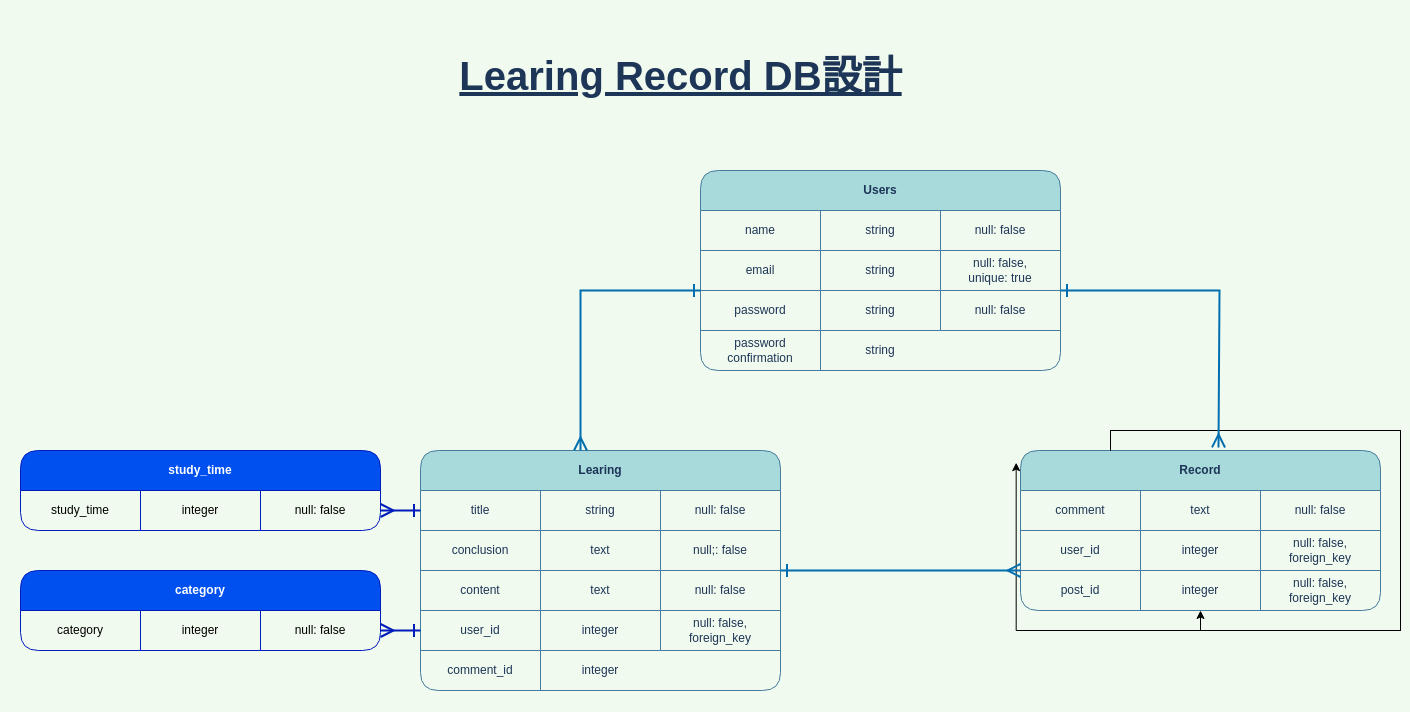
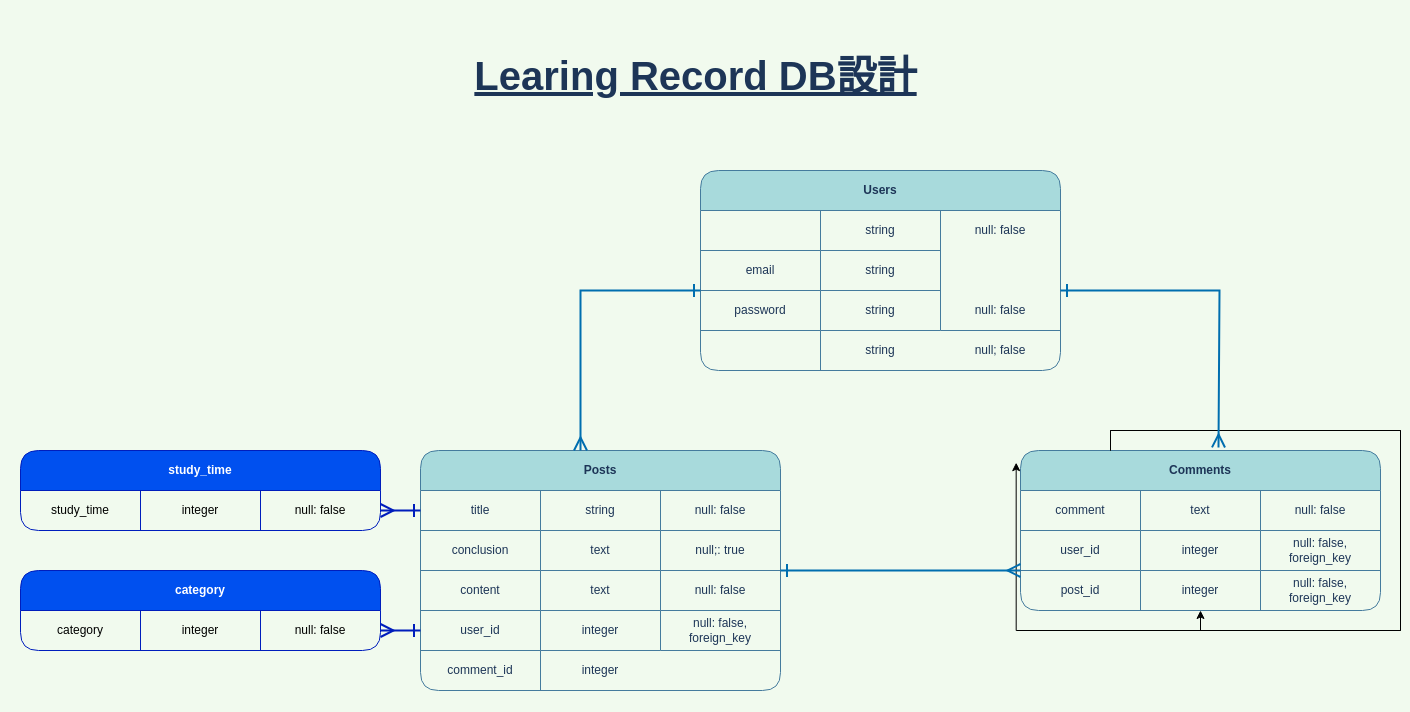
- <mxCell id="52" value="&lt;h1 style=&quot;font-size: 40px;&quot;&gt;&lt;b style=&quot;font-size: 40px;&quot;&gt;Learing Record DB設計&lt;/b&gt;&lt;/h1&gt;" style="text;html=1;align=center;verticalAlign=middle;resizable=0;points=[];autosize=1;fontColor=#1D3557;fontStyle=4;rounded=1;fontSize=40;" parent="1" vertex="1"><mxGeometry x="450" y="20" width="460" height="110" as="geometry" /></mxCell>
+ <mxCell id="52" value="&lt;h1 style=&quot;font-size: 40px;&quot;&gt;&lt;b style=&quot;font-size: 40px;&quot;&gt;Learing Record DB設計&lt;/b&gt;&lt;/h1&gt;" style="text;html=1;align=center;verticalAlign=middle;resizable=0;points=[];autosize=1;fontColor=#1D3557;fontStyle=4;rounded=1;fontSize=40;" parent="1" vertex="1"><mxGeometry x="465" y="20" width="460" height="110" as="geometry" /></mxCell>
- <mxCell id="4" value="name" style="shape=partialRectangle;html=1;whiteSpace=wrap;connectable=0;fillColor=none;top=0;left=0;bottom=0;right=0;overflow=hidden;strokeColor=#457B9D;fontColor=#1D3557;rounded=1;" parent="3" vertex="1"><mxGeometry width="120" height="40" as="geometry" /></mxCell>
- <mxCell id="10" value="null: false,&lt;br&gt;unique: true" style="shape=partialRectangle;html=1;whiteSpace=wrap;connectable=0;fillColor=none;top=0;left=0;bottom=0;right=0;overflow=hidden;strokeColor=#457B9D;fontColor=#1D3557;rounded=1;" parent="7" vertex="1"><mxGeometry x="240" width="120" height="40" as="geometry" /></mxCell>
- <mxCell id="16" value="password&lt;br&gt;confirmation" style="shape=partialRectangle;html=1;whiteSpace=wrap;connectable=0;fillColor=none;top=0;left=0;bottom=0;right=0;overflow=hidden;strokeColor=#457B9D;fontColor=#1D3557;rounded=1;" parent="15" vertex="1"><mxGeometry width="120" height="40" as="geometry" /></mxCell>
+ <mxCell id="18" value="null; false" style="shape=partialRectangle;html=1;whiteSpace=wrap;connectable=0;fillColor=none;top=0;left=0;bottom=0;right=0;overflow=hidden;strokeColor=#457B9D;fontColor=#1D3557;rounded=1;" parent="15" vertex="1"><mxGeometry x="240" width="120" height="40" as="geometry" /></mxCell>
- <mxCell id="19" value="Learing" style="shape=table;html=1;whiteSpace=wrap;startSize=40;container=1;collapsible=0;childLayout=tableLayout;fontStyle=1;align=center;fillColor=#A8DADC;strokeColor=#457B9D;fontColor=#1D3557;rounded=1;" parent="1" vertex="1"><mxGeometry x="420" y="450" width="360" height="240" as="geometry" /></mxCell>
+ <mxCell id="19" value="Posts" style="shape=table;html=1;whiteSpace=wrap;startSize=40;container=1;collapsible=0;childLayout=tableLayout;fontStyle=1;align=center;fillColor=#A8DADC;strokeColor=#457B9D;fontColor=#1D3557;rounded=1;" parent="1" vertex="1"><mxGeometry x="420" y="450" width="360" height="240" as="geometry" /></mxCell>
- <mxCell id="39" value="Record" style="shape=table;html=1;whiteSpace=wrap;startSize=40;container=1;collapsible=0;childLayout=tableLayout;fontStyle=1;align=center;fillColor=#A8DADC;strokeColor=#457B9D;fontColor=#1D3557;rounded=1;" parent="1" vertex="1"><mxGeometry x="1020" y="450" width="360" height="160" as="geometry" /></mxCell>
+ <mxCell id="39" value="Comments" style="shape=table;html=1;whiteSpace=wrap;startSize=40;container=1;collapsible=0;childLayout=tableLayout;fontStyle=1;align=center;fillColor=#A8DADC;strokeColor=#457B9D;fontColor=#1D3557;rounded=1;" parent="1" vertex="1"><mxGeometry x="1020" y="450" width="360" height="160" as="geometry" /></mxCell>
- <mxCell id="27" value="null;: false" style="shape=partialRectangle;html=1;whiteSpace=wrap;connectable=0;fillColor=none;top=0;left=0;bottom=0;right=0;overflow=hidden;strokeColor=#457B9D;fontColor=#1D3557;rounded=1;" parent="24" vertex="1"><mxGeometry x="240" width="120" height="40" as="geometry" /></mxCell>
+ <mxCell id="27" value="null;: true" style="shape=partialRectangle;html=1;whiteSpace=wrap;connectable=0;fillColor=none;top=0;left=0;bottom=0;right=0;overflow=hidden;strokeColor=#457B9D;fontColor=#1D3557;rounded=1;" parent="24" vertex="1"><mxGeometry x="240" width="120" height="40" as="geometry" /></mxCell>
